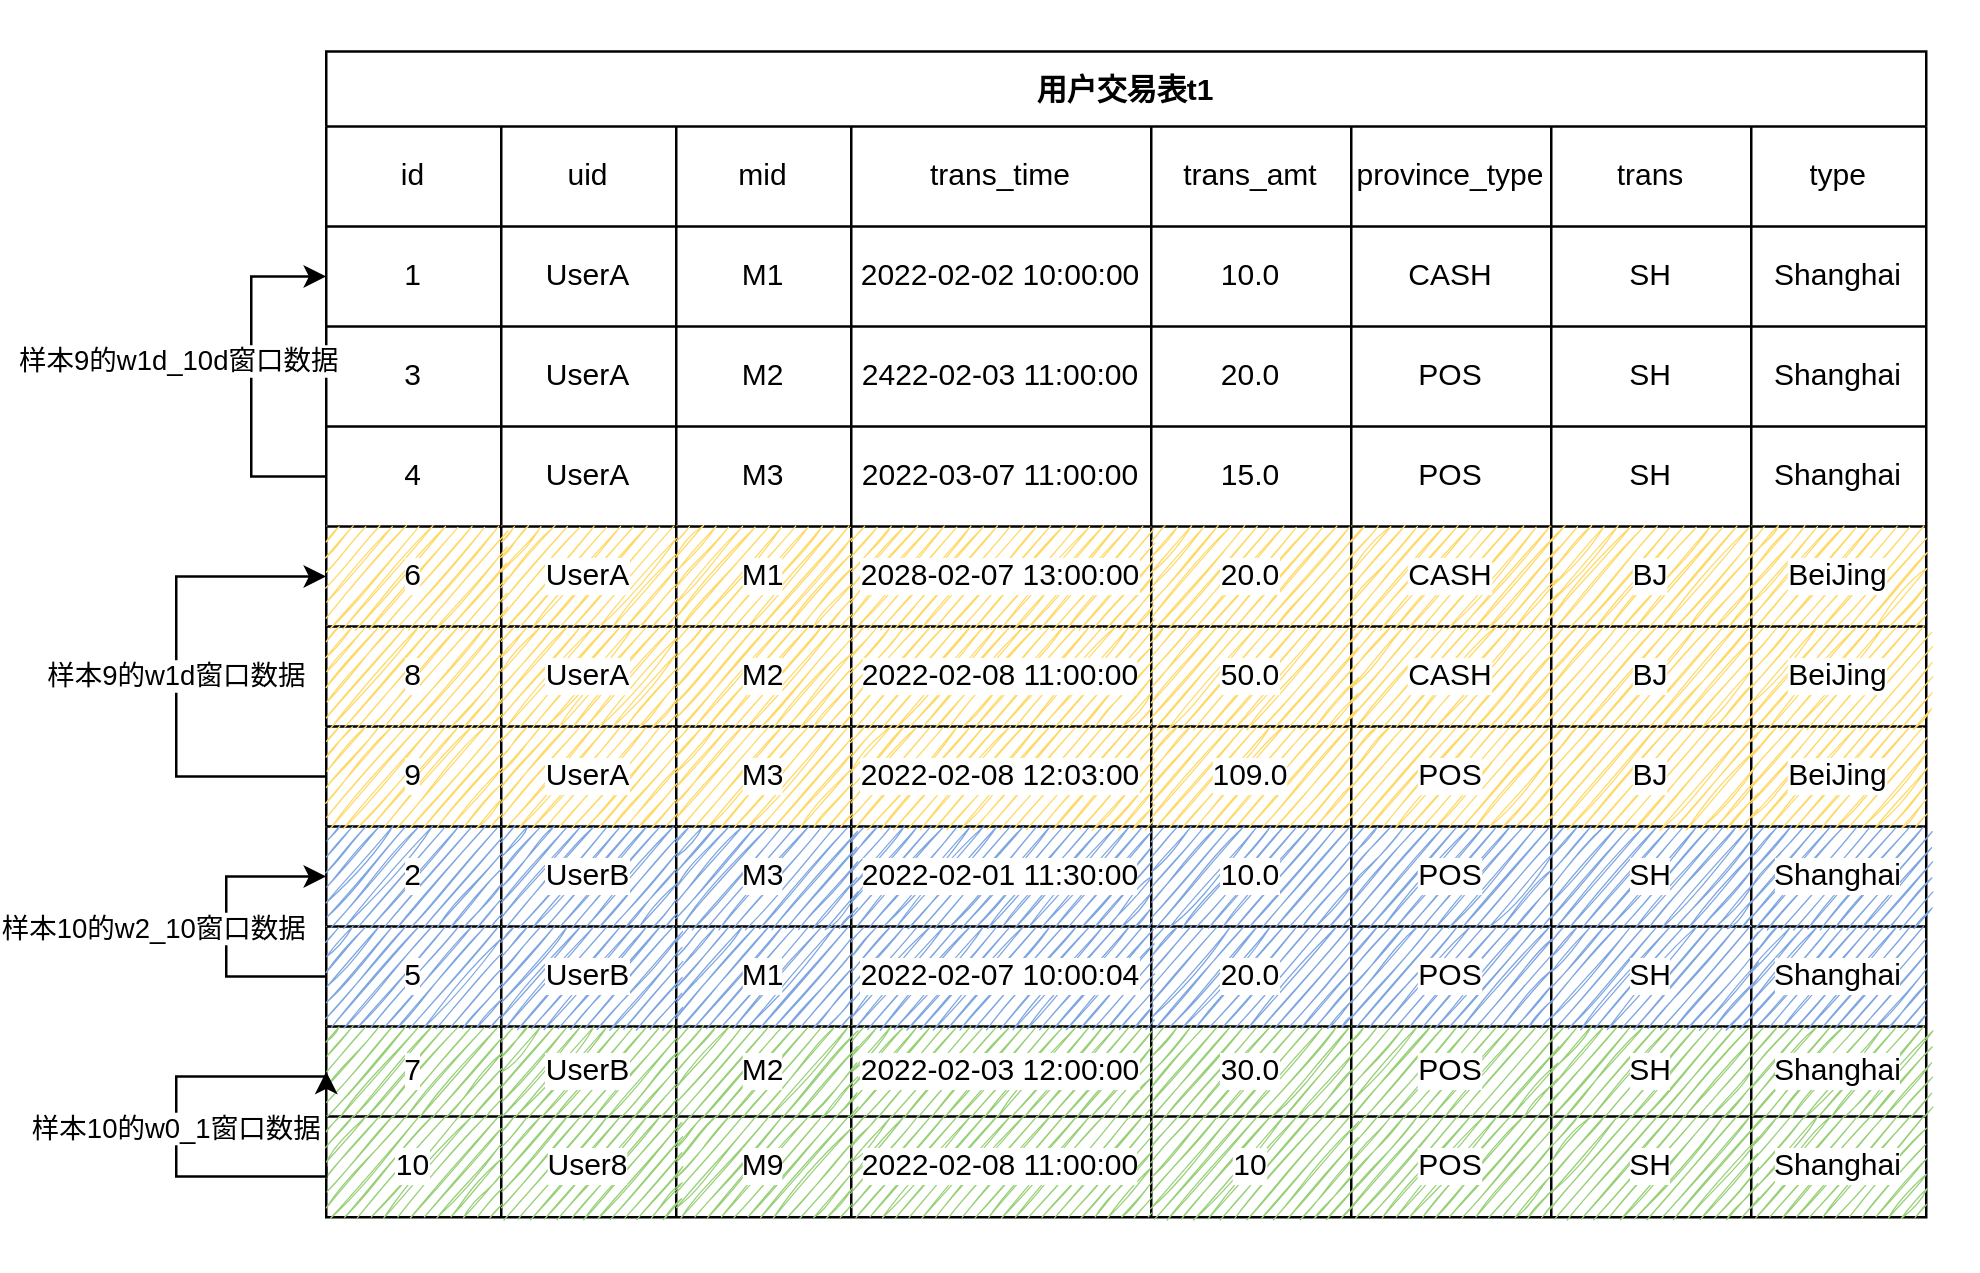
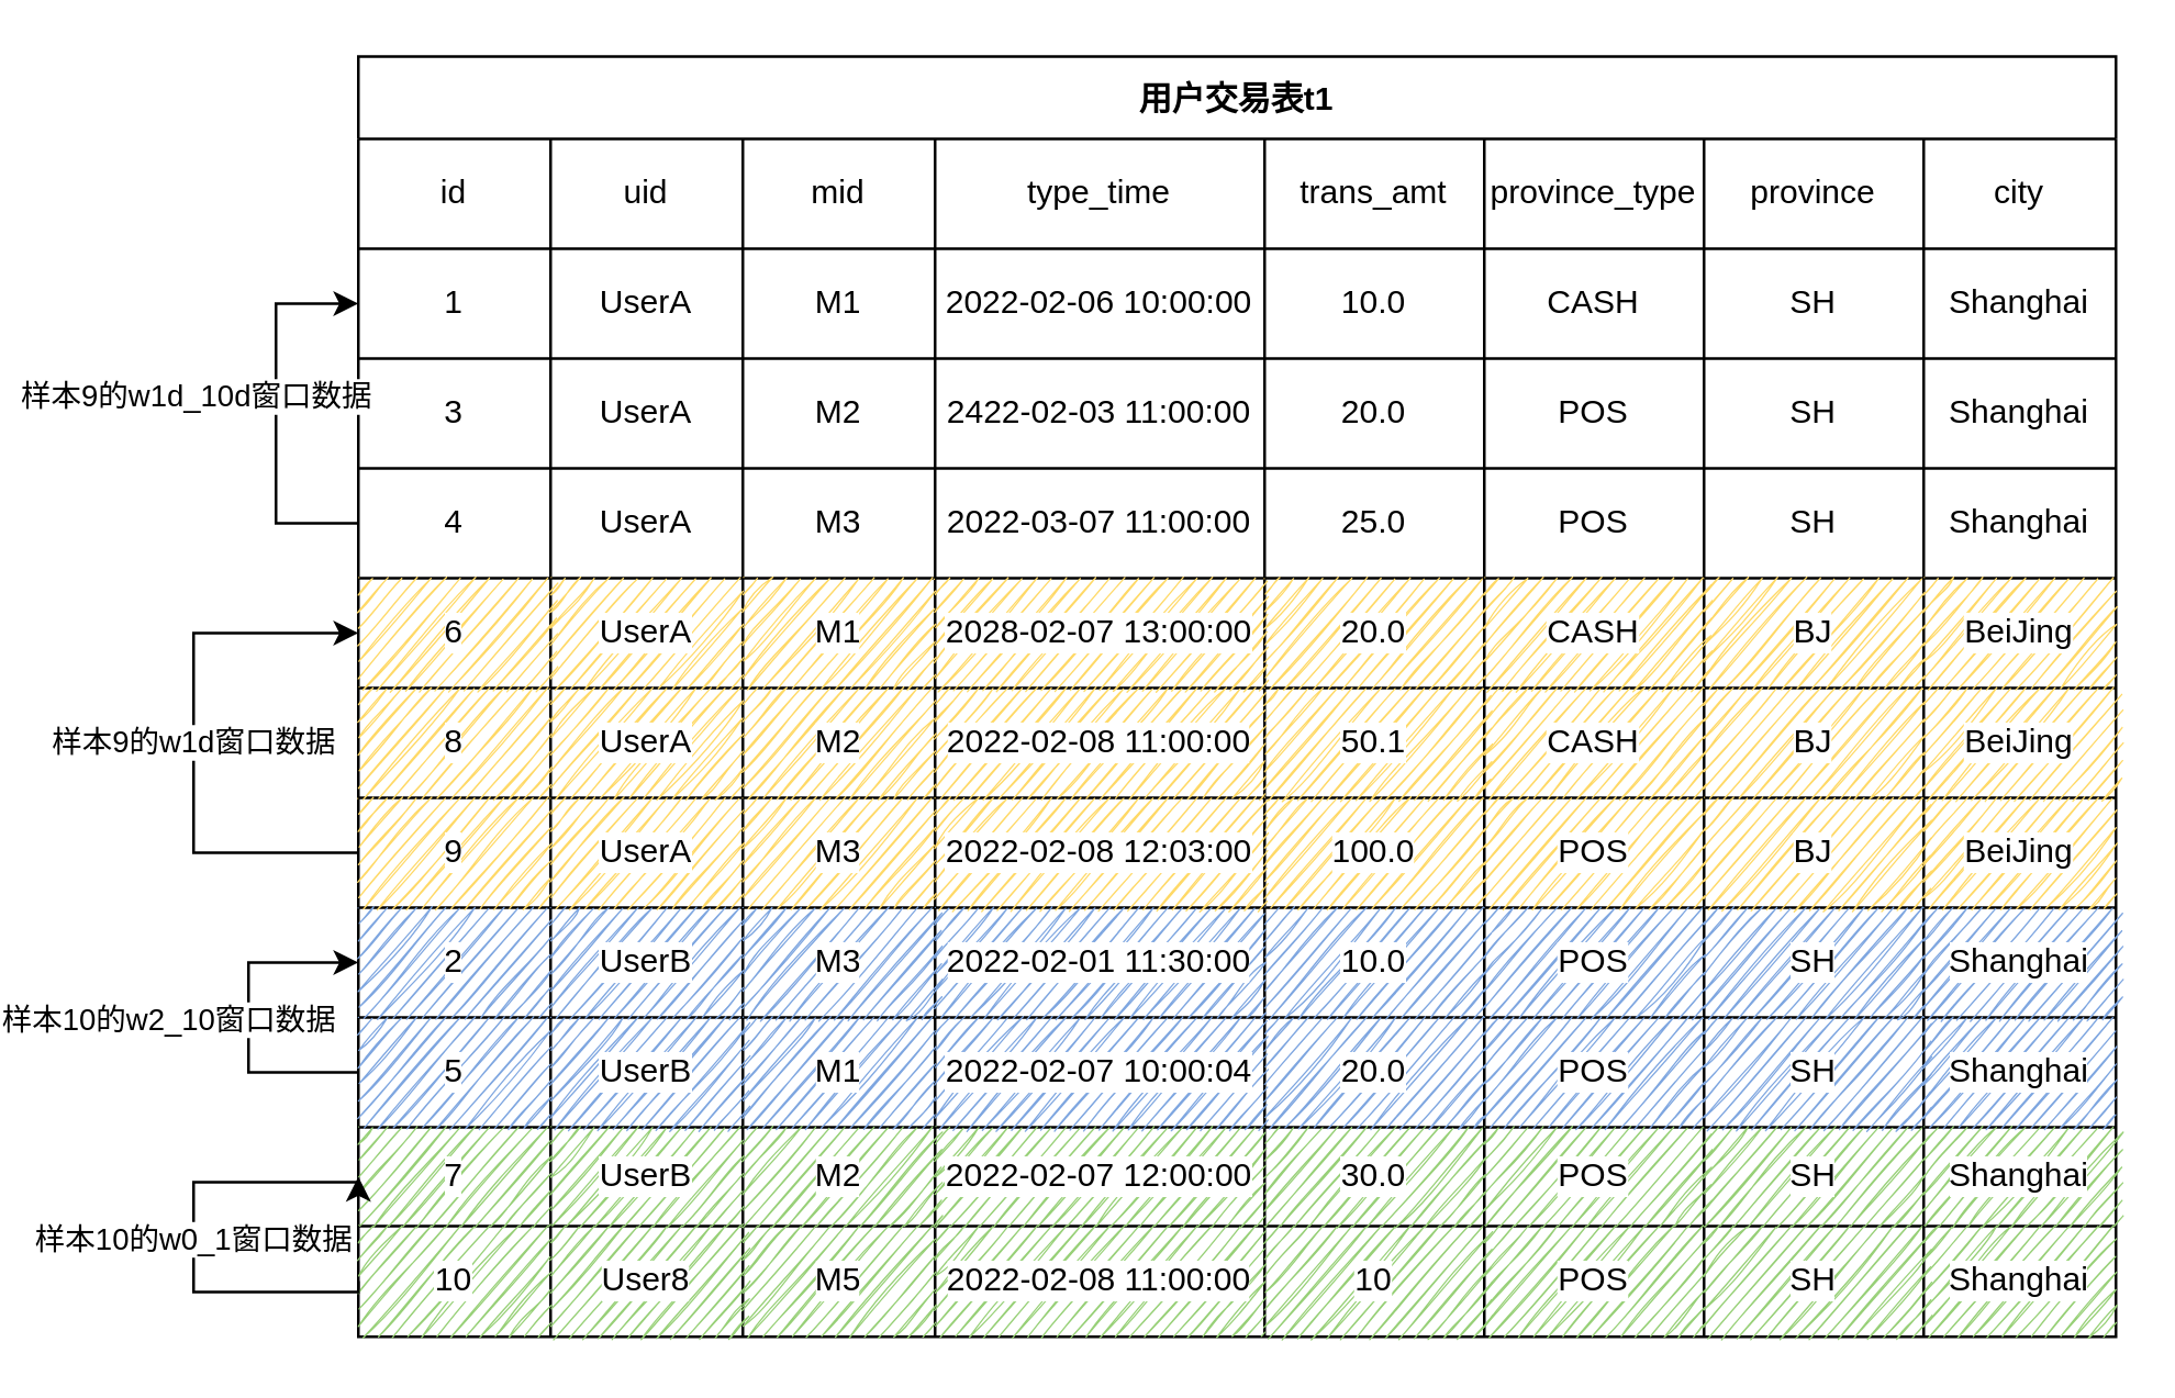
- <mxCell id="7" value="trans_time" style="shape=partialRectangle;html=1;whiteSpace=wrap;connectable=0;fillColor=none;top=0;left=0;bottom=0;right=0;overflow=hidden;labelBackgroundColor=#FFFFFF;" parent="3" vertex="1"><mxGeometry x="210" width="120" height="40" as="geometry"><mxRectangle width="120" height="40" as="alternateBounds" /></mxGeometry></mxCell>
+ <mxCell id="7" value="type_time" style="shape=partialRectangle;html=1;whiteSpace=wrap;connectable=0;fillColor=none;top=0;left=0;bottom=0;right=0;overflow=hidden;labelBackgroundColor=#FFFFFF;" parent="3" vertex="1"><mxGeometry x="210" width="120" height="40" as="geometry"><mxRectangle width="120" height="40" as="alternateBounds" /></mxGeometry></mxCell>
- <mxCell id="10" value="trans" style="shape=partialRectangle;html=1;whiteSpace=wrap;connectable=0;fillColor=none;top=0;left=0;bottom=0;right=0;overflow=hidden;labelBackgroundColor=#FFFFFF;" parent="3" vertex="1"><mxGeometry x="490" width="80" height="40" as="geometry"><mxRectangle width="80" height="40" as="alternateBounds" /></mxGeometry></mxCell>
+ <mxCell id="10" value="province" style="shape=partialRectangle;html=1;whiteSpace=wrap;connectable=0;fillColor=none;top=0;left=0;bottom=0;right=0;overflow=hidden;labelBackgroundColor=#FFFFFF;" parent="3" vertex="1"><mxGeometry x="490" width="80" height="40" as="geometry"><mxRectangle width="80" height="40" as="alternateBounds" /></mxGeometry></mxCell>
- <mxCell id="11" value="type" style="shape=partialRectangle;html=1;whiteSpace=wrap;connectable=0;fillColor=none;top=0;left=0;bottom=0;right=0;overflow=hidden;labelBackgroundColor=#FFFFFF;" parent="3" vertex="1"><mxGeometry x="570" width="70" height="40" as="geometry"><mxRectangle width="70" height="40" as="alternateBounds" /></mxGeometry></mxCell>
+ <mxCell id="11" value="city" style="shape=partialRectangle;html=1;whiteSpace=wrap;connectable=0;fillColor=none;top=0;left=0;bottom=0;right=0;overflow=hidden;labelBackgroundColor=#FFFFFF;" parent="3" vertex="1"><mxGeometry x="570" width="70" height="40" as="geometry"><mxRectangle width="70" height="40" as="alternateBounds" /></mxGeometry></mxCell>
- <mxCell id="16" value="2022-02-02 10:00:00" style="shape=partialRectangle;html=1;whiteSpace=wrap;connectable=0;fillColor=none;top=0;left=0;bottom=0;right=0;overflow=hidden;labelBackgroundColor=#FFFFFF;" parent="12" vertex="1"><mxGeometry x="210" width="120" height="40" as="geometry"><mxRectangle width="120" height="40" as="alternateBounds" /></mxGeometry></mxCell>
+ <mxCell id="16" value="2022-02-06 10:00:00" style="shape=partialRectangle;html=1;whiteSpace=wrap;connectable=0;fillColor=none;top=0;left=0;bottom=0;right=0;overflow=hidden;labelBackgroundColor=#FFFFFF;" parent="12" vertex="1"><mxGeometry x="210" width="120" height="40" as="geometry"><mxRectangle width="120" height="40" as="alternateBounds" /></mxGeometry></mxCell>
- <mxCell id="35" value="15.0" style="shape=partialRectangle;html=1;whiteSpace=wrap;connectable=0;fillColor=none;top=0;left=0;bottom=0;right=0;overflow=hidden;labelBackgroundColor=#FFFFFF;" parent="30" vertex="1"><mxGeometry x="330" width="80" height="40" as="geometry"><mxRectangle width="80" height="40" as="alternateBounds" /></mxGeometry></mxCell>
+ <mxCell id="35" value="25.0" style="shape=partialRectangle;html=1;whiteSpace=wrap;connectable=0;fillColor=none;top=0;left=0;bottom=0;right=0;overflow=hidden;labelBackgroundColor=#FFFFFF;" parent="30" vertex="1"><mxGeometry x="330" width="80" height="40" as="geometry"><mxRectangle width="80" height="40" as="alternateBounds" /></mxGeometry></mxCell>
- <mxCell id="53" value="50.0" style="shape=partialRectangle;html=1;whiteSpace=wrap;connectable=0;fillColor=#FFD966;top=0;left=0;bottom=0;right=0;overflow=hidden;labelBackgroundColor=#FFFFFF;sketch=1;" parent="48" vertex="1"><mxGeometry x="330" width="80" height="40" as="geometry"><mxRectangle width="80" height="40" as="alternateBounds" /></mxGeometry></mxCell>
+ <mxCell id="53" value="50.1" style="shape=partialRectangle;html=1;whiteSpace=wrap;connectable=0;fillColor=#FFD966;top=0;left=0;bottom=0;right=0;overflow=hidden;labelBackgroundColor=#FFFFFF;sketch=1;" parent="48" vertex="1"><mxGeometry x="330" width="80" height="40" as="geometry"><mxRectangle width="80" height="40" as="alternateBounds" /></mxGeometry></mxCell>
- <mxCell id="62" value="109.0" style="shape=partialRectangle;html=1;whiteSpace=wrap;connectable=0;fillColor=#FFD966;top=0;left=0;bottom=0;right=0;overflow=hidden;labelBackgroundColor=#FFFFFF;sketch=1;" parent="57" vertex="1"><mxGeometry x="330" width="80" height="40" as="geometry"><mxRectangle width="80" height="40" as="alternateBounds" /></mxGeometry></mxCell>
+ <mxCell id="62" value="100.0" style="shape=partialRectangle;html=1;whiteSpace=wrap;connectable=0;fillColor=#FFD966;top=0;left=0;bottom=0;right=0;overflow=hidden;labelBackgroundColor=#FFFFFF;sketch=1;" parent="57" vertex="1"><mxGeometry x="330" width="80" height="40" as="geometry"><mxRectangle width="80" height="40" as="alternateBounds" /></mxGeometry></mxCell>
- <mxCell id="88" value="&lt;span&gt;2022-02-03 12:00:00&lt;/span&gt;" style="shape=partialRectangle;html=1;whiteSpace=wrap;connectable=0;fillColor=#97D077;top=0;left=0;bottom=0;right=0;overflow=hidden;labelBackgroundColor=#FFFFFF;sketch=1;" parent="84" vertex="1"><mxGeometry x="210" width="120" height="36" as="geometry"><mxRectangle width="120" height="36" as="alternateBounds" /></mxGeometry></mxCell>
+ <mxCell id="88" value="&lt;span&gt;2022-02-07 12:00:00&lt;/span&gt;" style="shape=partialRectangle;html=1;whiteSpace=wrap;connectable=0;fillColor=#97D077;top=0;left=0;bottom=0;right=0;overflow=hidden;labelBackgroundColor=#FFFFFF;sketch=1;" parent="84" vertex="1"><mxGeometry x="210" width="120" height="36" as="geometry"><mxRectangle width="120" height="36" as="alternateBounds" /></mxGeometry></mxCell>
- <mxCell id="96" value="M9" style="shape=partialRectangle;html=1;whiteSpace=wrap;connectable=0;fillColor=#97D077;top=0;left=0;bottom=0;right=0;overflow=hidden;labelBackgroundColor=#FFFFFF;sketch=1;" parent="93" vertex="1"><mxGeometry x="140" width="70" height="40" as="geometry"><mxRectangle width="70" height="40" as="alternateBounds" /></mxGeometry></mxCell>
+ <mxCell id="96" value="M5" style="shape=partialRectangle;html=1;whiteSpace=wrap;connectable=0;fillColor=#97D077;top=0;left=0;bottom=0;right=0;overflow=hidden;labelBackgroundColor=#FFFFFF;sketch=1;" parent="93" vertex="1"><mxGeometry x="140" width="70" height="40" as="geometry"><mxRectangle width="70" height="40" as="alternateBounds" /></mxGeometry></mxCell>
